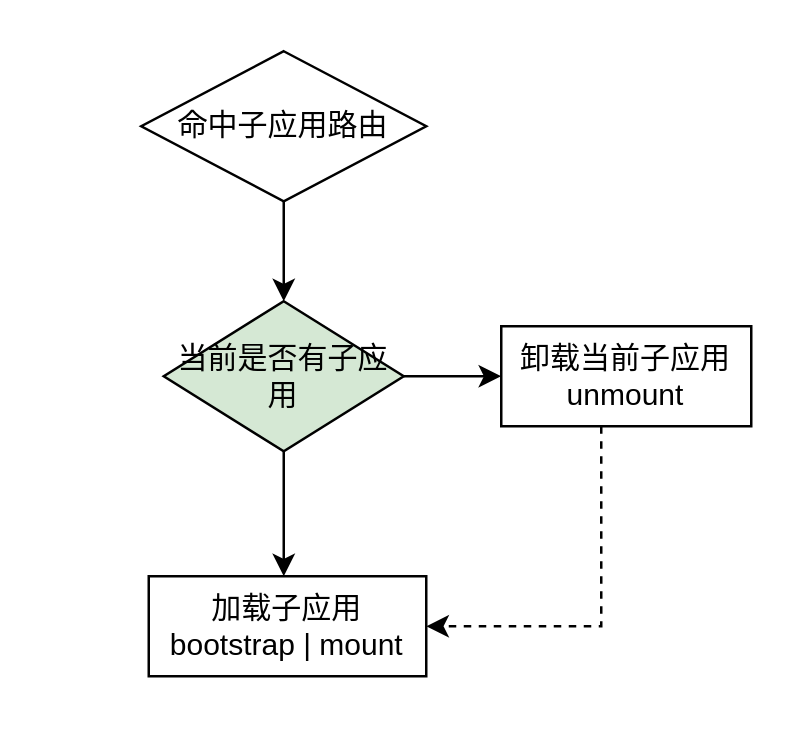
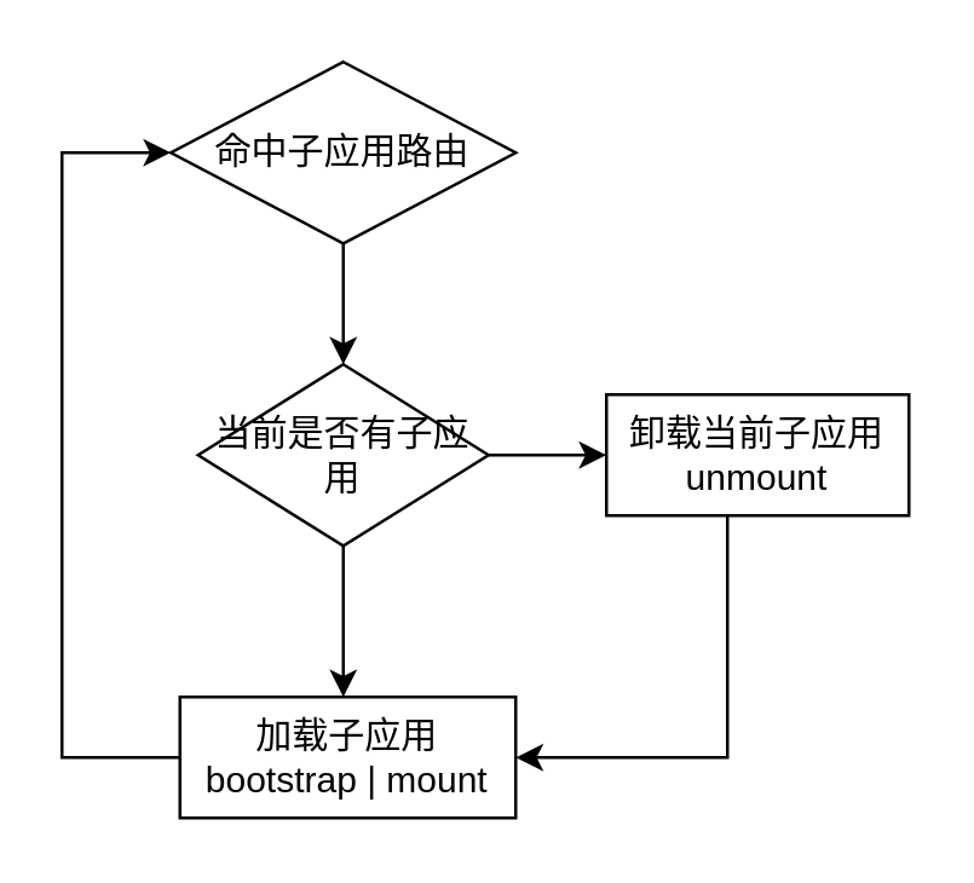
- <mxCell id="6" value="当前是否有子应用" style="rhombus;whiteSpace=wrap;html=1;arcSize=14;fillColor=#d5e8d4;" parent="1" vertex="1"><mxGeometry x="65" y="120" width="96" height="60" as="geometry" /></mxCell>
+ <mxCell id="6" value="当前是否有子应用" style="rhombus;whiteSpace=wrap;html=1;arcSize=14;" parent="1" vertex="1"><mxGeometry x="65" y="120" width="96" height="60" as="geometry" /></mxCell>
+ <mxCell id="7" style="edgeStyle=orthogonalEdgeStyle;rounded=0;orthogonalLoop=1;jettySize=auto;html=1;entryX=0;entryY=0.5;entryDx=0;entryDy=0;" parent="1" source="8" target="3" edge="1"><mxGeometry relative="1" as="geometry"><mxPoint x="10" y="40" as="targetPoint" /><Array as="points"><mxPoint x="20" y="250" /><mxPoint x="20" y="50" /></Array></mxGeometry></mxCell>
- <mxCell id="9" style="edgeStyle=orthogonalEdgeStyle;rounded=0;orthogonalLoop=1;jettySize=auto;html=1;entryX=1;entryY=0.5;entryDx=0;entryDy=0;dashed=1;" parent="1" source="10" target="8" edge="1"><mxGeometry relative="1" as="geometry"><mxPoint x="160" y="240" as="targetPoint" /><Array as="points"><mxPoint x="240" y="250" /></Array></mxGeometry></mxCell>
+ <mxCell id="9" style="edgeStyle=orthogonalEdgeStyle;rounded=0;orthogonalLoop=1;jettySize=auto;html=1;entryX=1;entryY=0.5;entryDx=0;entryDy=0;" parent="1" source="10" target="8" edge="1"><mxGeometry relative="1" as="geometry"><mxPoint x="160" y="240" as="targetPoint" /><Array as="points"><mxPoint x="240" y="250" /></Array></mxGeometry></mxCell>
